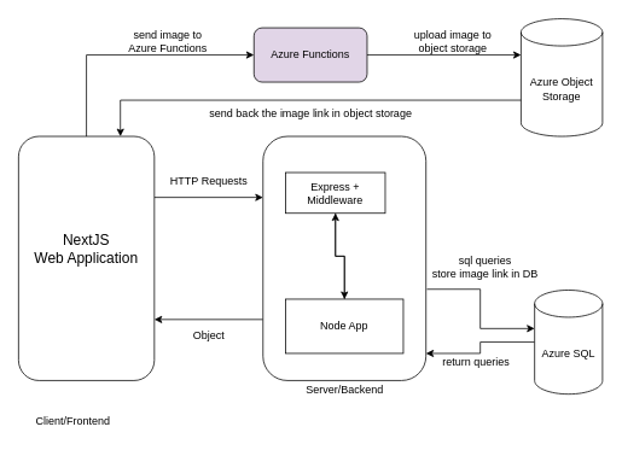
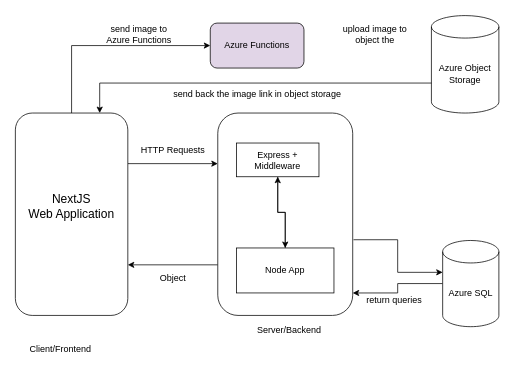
- <mxCell id="26" value="upload image to object storage" style="text;html=1;strokeColor=none;fillColor=none;align=center;verticalAlign=middle;whiteSpace=wrap;rounded=0;" vertex="1" parent="1"><mxGeometry x="440" y="30" width="120" height="30" as="geometry" /></mxCell>
+ <mxCell id="26" value="upload image to object the" style="text;html=1;strokeColor=none;fillColor=none;align=center;verticalAlign=middle;whiteSpace=wrap;rounded=0;" vertex="1" parent="1"><mxGeometry x="440" y="30" width="120" height="30" as="geometry" /></mxCell>
- <mxCell id="23" style="edgeStyle=orthogonalEdgeStyle;rounded=0;orthogonalLoop=1;jettySize=auto;html=1;exitX=1;exitY=0.5;exitDx=0;exitDy=0;entryX=0;entryY=0;entryDx=0;entryDy=40;entryPerimeter=0;" edge="1" parent="1" source="21" target="9"><mxGeometry relative="1" as="geometry"><mxPoint x="105" y="180" as="sourcePoint" /><mxPoint x="320" y="130" as="targetPoint" /></mxGeometry></mxCell>
- <mxCell id="12" value="sql queries&lt;br&gt;store image link in DB" style="text;html=1;align=center;verticalAlign=middle;resizable=0;points=[];autosize=1;strokeColor=none;fillColor=none;" parent="1" vertex="1"><mxGeometry x="470" y="280" width="130" height="30" as="geometry" /></mxCell>
- <mxCell id="11" value="Server/Backend" style="text;html=1;align=center;verticalAlign=middle;resizable=0;points=[];autosize=1;strokeColor=none;fillColor=none;" parent="1" vertex="1"><mxGeometry x="330" y="420" width="100" height="20" as="geometry" /></mxCell>
+ <mxCell id="11" value="Server/Backend" style="text;html=1;align=center;verticalAlign=middle;resizable=0;points=[];autosize=1;strokeColor=none;fillColor=none;" parent="1" vertex="1"><mxGeometry x="335" y="430" width="100" height="20" as="geometry" /></mxCell>
